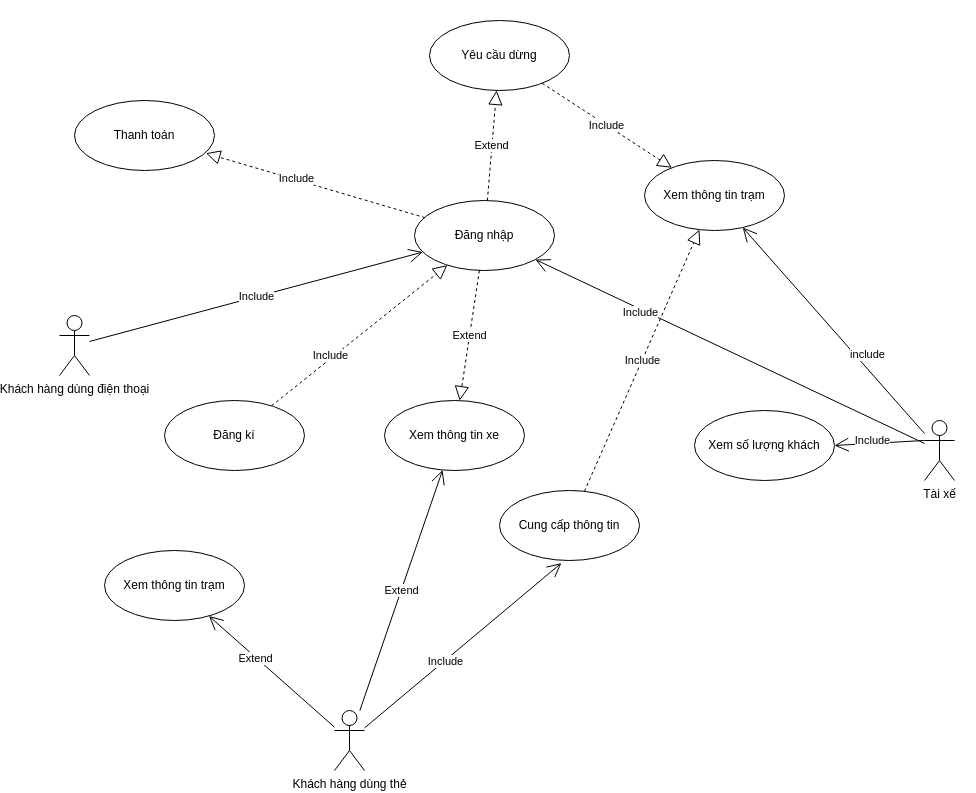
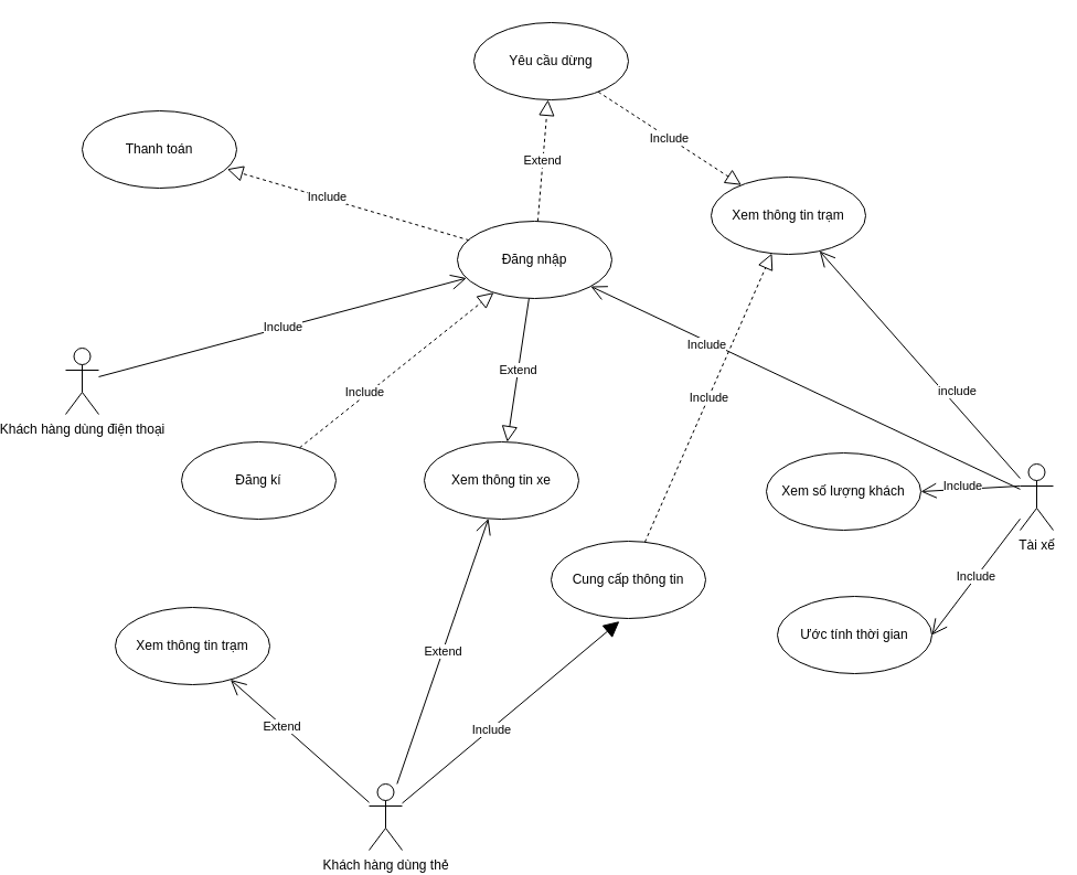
- <mxCell id="35" value="Extend" style="endArrow=block;dashed=1;endFill=0;endSize=12;html=1;rounded=0;" edge="1" parent="1" source="19" target="33"><mxGeometry width="160" relative="1" as="geometry"><mxPoint x="425" y="300" as="sourcePoint" /><mxPoint x="585" y="300" as="targetPoint" /></mxGeometry></mxCell>
+ <mxCell id="35" value="Extend" style="endArrow=block;dashed=0;endFill=0;endSize=12;html=1;rounded=0;" edge="1" parent="1" source="19" target="33"><mxGeometry width="160" relative="1" as="geometry"><mxPoint x="425" y="300" as="sourcePoint" /><mxPoint x="585" y="300" as="targetPoint" /></mxGeometry></mxCell>
+ <mxCell id="8" value="Include" style="endArrow=open;endFill=1;endSize=12;html=1;rounded=0;entryX=1;entryY=0.5;entryDx=0;entryDy=0;" edge="1" parent="1" source="4" target="5"><mxGeometry width="160" relative="1" as="geometry"><mxPoint x="855" y="430" as="sourcePoint" /><mxPoint x="895" y="540" as="targetPoint" /></mxGeometry></mxCell>
- <mxCell id="17" value="" style="endArrow=open;endFill=1;endSize=12;html=1;rounded=0;entryX=0.442;entryY=1.037;entryDx=0;entryDy=0;entryPerimeter=0;" edge="1" parent="1" source="3" target="14"><mxGeometry width="160" relative="1" as="geometry"><mxPoint x="315" y="880" as="sourcePoint" /><mxPoint x="475" y="880" as="targetPoint" /></mxGeometry></mxCell>
+ <mxCell id="17" value="" style="endArrow=block;endFill=1;endSize=12;html=1;rounded=0;entryX=0.442;entryY=1.037;entryDx=0;entryDy=0;entryPerimeter=0;" edge="1" parent="1" source="3" target="14"><mxGeometry width="160" relative="1" as="geometry"><mxPoint x="315" y="880" as="sourcePoint" /><mxPoint x="475" y="880" as="targetPoint" /></mxGeometry></mxCell>
+ <mxCell id="5" value="Ước tính thời gian" style="ellipse;whiteSpace=wrap;html=1;" vertex="1" parent="1"><mxGeometry x="665" y="540" width="140" height="70" as="geometry" /></mxCell>
